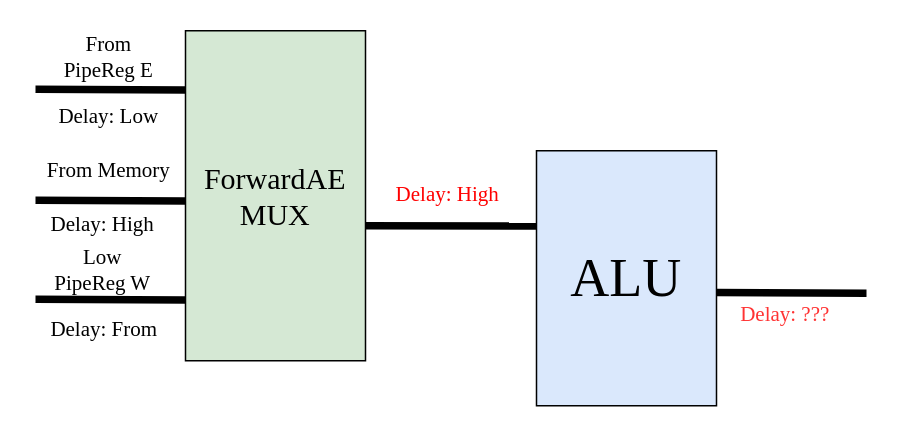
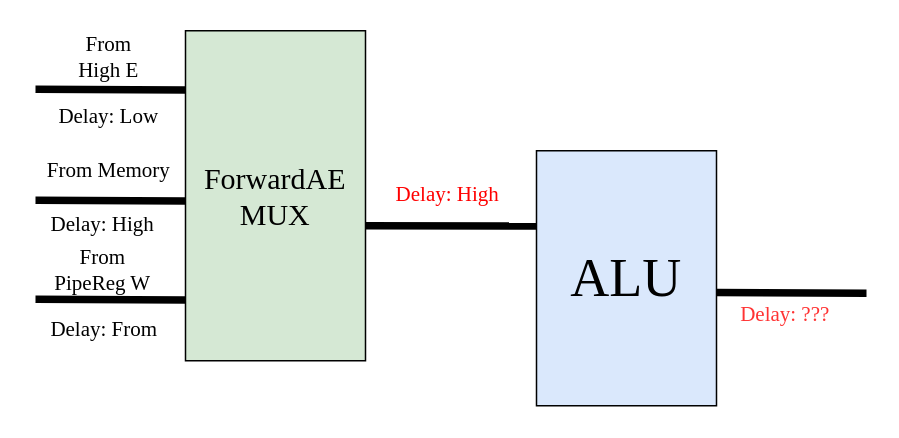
- <mxCell id="12" value="&lt;font face=&quot;Ubuntu Mono&quot; style=&quot;font-size: 14px&quot;&gt;From &lt;br&gt;PipeReg E&lt;/font&gt;" style="text;html=1;strokeColor=none;fillColor=none;align=center;verticalAlign=middle;whiteSpace=wrap;rounded=0;" vertex="1" parent="1"><mxGeometry x="27" y="28" width="90" height="20" as="geometry" /></mxCell>
+ <mxCell id="12" value="&lt;font face=&quot;Ubuntu Mono&quot; style=&quot;font-size: 14px&quot;&gt;From &lt;br&gt;High E&lt;/font&gt;" style="text;html=1;strokeColor=none;fillColor=none;align=center;verticalAlign=middle;whiteSpace=wrap;rounded=0;" vertex="1" parent="1"><mxGeometry x="27" y="28" width="90" height="20" as="geometry" /></mxCell>
- <mxCell id="15" value="&lt;font face=&quot;Ubuntu Mono&quot; style=&quot;font-size: 14px&quot;&gt;Low &lt;br&gt;PipeReg W&lt;/font&gt;" style="text;html=1;strokeColor=none;fillColor=none;align=center;verticalAlign=middle;whiteSpace=wrap;rounded=0;" vertex="1" parent="1"><mxGeometry x="23" y="170" width="90" height="20" as="geometry" /></mxCell>
+ <mxCell id="15" value="&lt;font face=&quot;Ubuntu Mono&quot; style=&quot;font-size: 14px&quot;&gt;From &lt;br&gt;PipeReg W&lt;/font&gt;" style="text;html=1;strokeColor=none;fillColor=none;align=center;verticalAlign=middle;whiteSpace=wrap;rounded=0;" vertex="1" parent="1"><mxGeometry x="23" y="170" width="90" height="20" as="geometry" /></mxCell>
